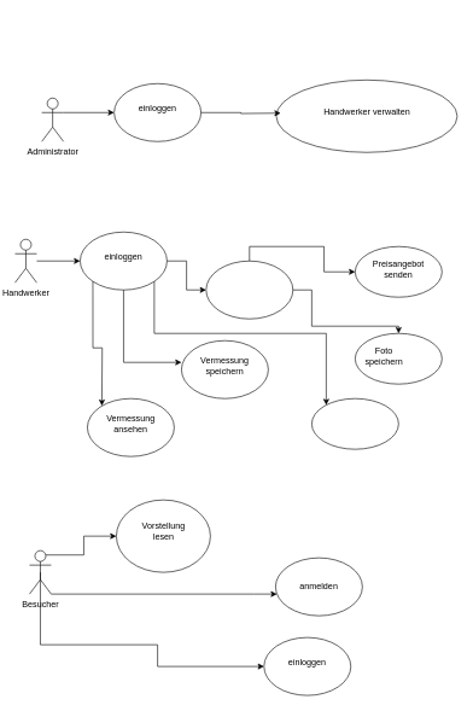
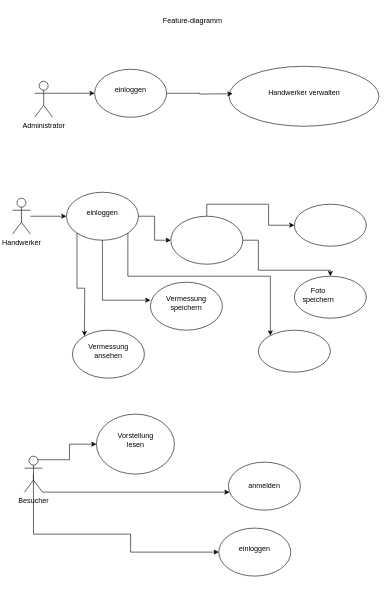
+ <mxCell id="2" value="Feature-diagramm" style="text;html=1;resizable=0;autosize=1;align=center;verticalAlign=middle;points=[];fillColor=none;strokeColor=none;rounded=0;" parent="1" vertex="1"><mxGeometry x="260" y="20" width="120" height="30" as="geometry" /></mxCell>
- <mxCell id="42" value="Preisangebot senden" style="text;html=1;strokeColor=none;fillColor=none;align=center;verticalAlign=middle;whiteSpace=wrap;rounded=0;" vertex="1" parent="40"><mxGeometry x="30" y="17.5" width="60" height="26.25" as="geometry" /></mxCell>
